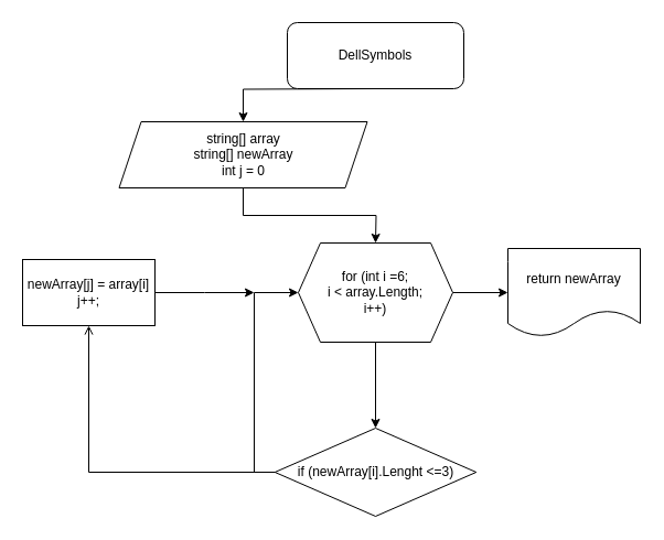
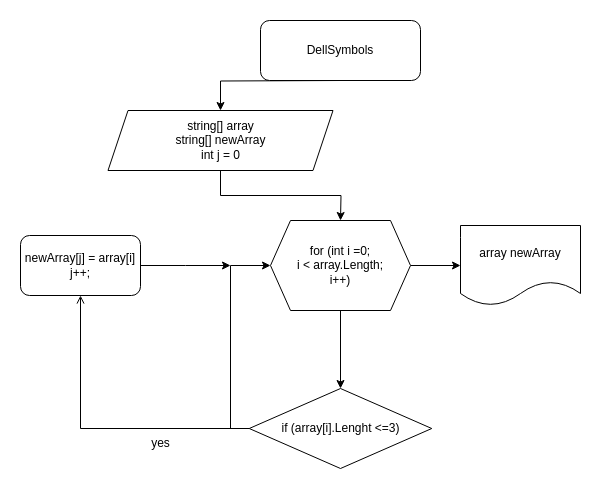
- <mxCell id="15" value="return newArray" style="shape=document;whiteSpace=wrap;html=1;boundedLbl=1;" vertex="1" parent="1"><mxGeometry x="460" y="225" width="120" height="80" as="geometry" /></mxCell>
+ <mxCell id="15" value="array newArray" style="shape=document;whiteSpace=wrap;html=1;boundedLbl=1;" vertex="1" parent="1"><mxGeometry x="460" y="225" width="120" height="80" as="geometry" /></mxCell>
- <mxCell id="14" value="newArray[j] = array[i]&lt;br&gt;j++;" style="rounded=0;whiteSpace=wrap;html=1;" vertex="1" parent="1"><mxGeometry x="20" y="235" width="120" height="60" as="geometry" /></mxCell>
+ <mxCell id="14" value="newArray[j] = array[i]&lt;br&gt;j++;" style="whiteSpace=wrap;html=1;rounded=1;" vertex="1" parent="1"><mxGeometry x="20" y="235" width="120" height="60" as="geometry" /></mxCell>
- <mxCell id="7" value="for (int i =6;&lt;br style=&quot;border-color: var(--border-color);&quot;&gt;i &amp;lt; array.Length;&lt;br style=&quot;border-color: var(--border-color);&quot;&gt;i++)" style="shape=hexagon;perimeter=hexagonPerimeter2;whiteSpace=wrap;html=1;fixedSize=1;" vertex="1" parent="1"><mxGeometry x="270" y="220" width="140" height="90" as="geometry" /></mxCell>
+ <mxCell id="7" value="for (int i =0;&lt;br style=&quot;border-color: var(--border-color);&quot;&gt;i &amp;lt; array.Length;&lt;br style=&quot;border-color: var(--border-color);&quot;&gt;i++)" style="shape=hexagon;perimeter=hexagonPerimeter2;whiteSpace=wrap;html=1;fixedSize=1;" vertex="1" parent="1"><mxGeometry x="270" y="220" width="140" height="90" as="geometry" /></mxCell>
- <mxCell id="10" value="if (newArray[i].Lenght &amp;lt;=3)" style="rhombus;whiteSpace=wrap;html=1;" vertex="1" parent="1"><mxGeometry x="248.75" y="388" width="182.5" height="80" as="geometry" /></mxCell>
+ <mxCell id="10" value="if (array[i].Lenght &amp;lt;=3)" style="rhombus;whiteSpace=wrap;html=1;" vertex="1" parent="1"><mxGeometry x="248.75" y="388" width="182.5" height="80" as="geometry" /></mxCell>
+ <mxCell id="11" value="yes" style="text;html=1;align=center;verticalAlign=middle;resizable=0;points=[];autosize=1;strokeColor=none;fillColor=none;" vertex="1" parent="1"><mxGeometry x="140" y="428" width="40" height="30" as="geometry" /></mxCell>
